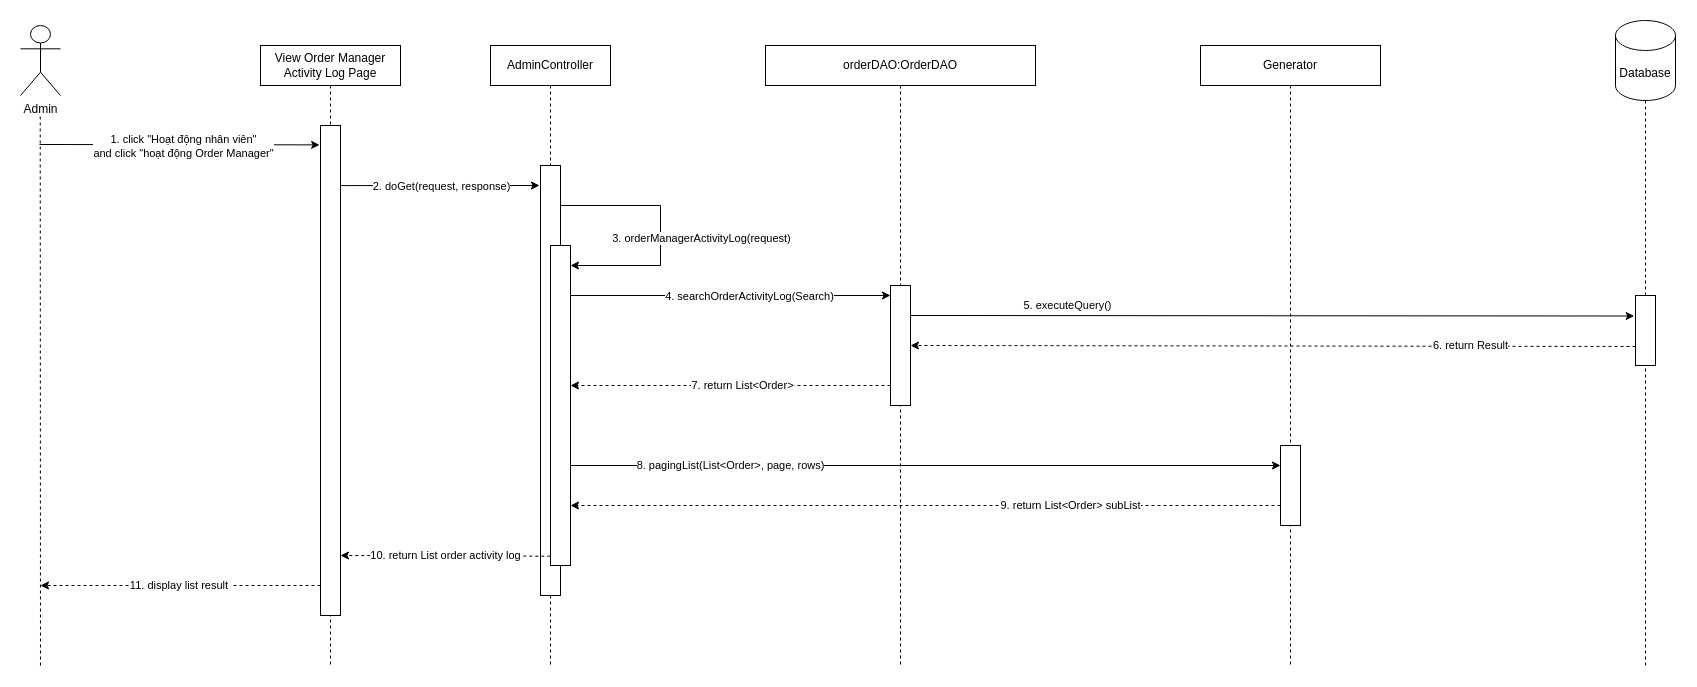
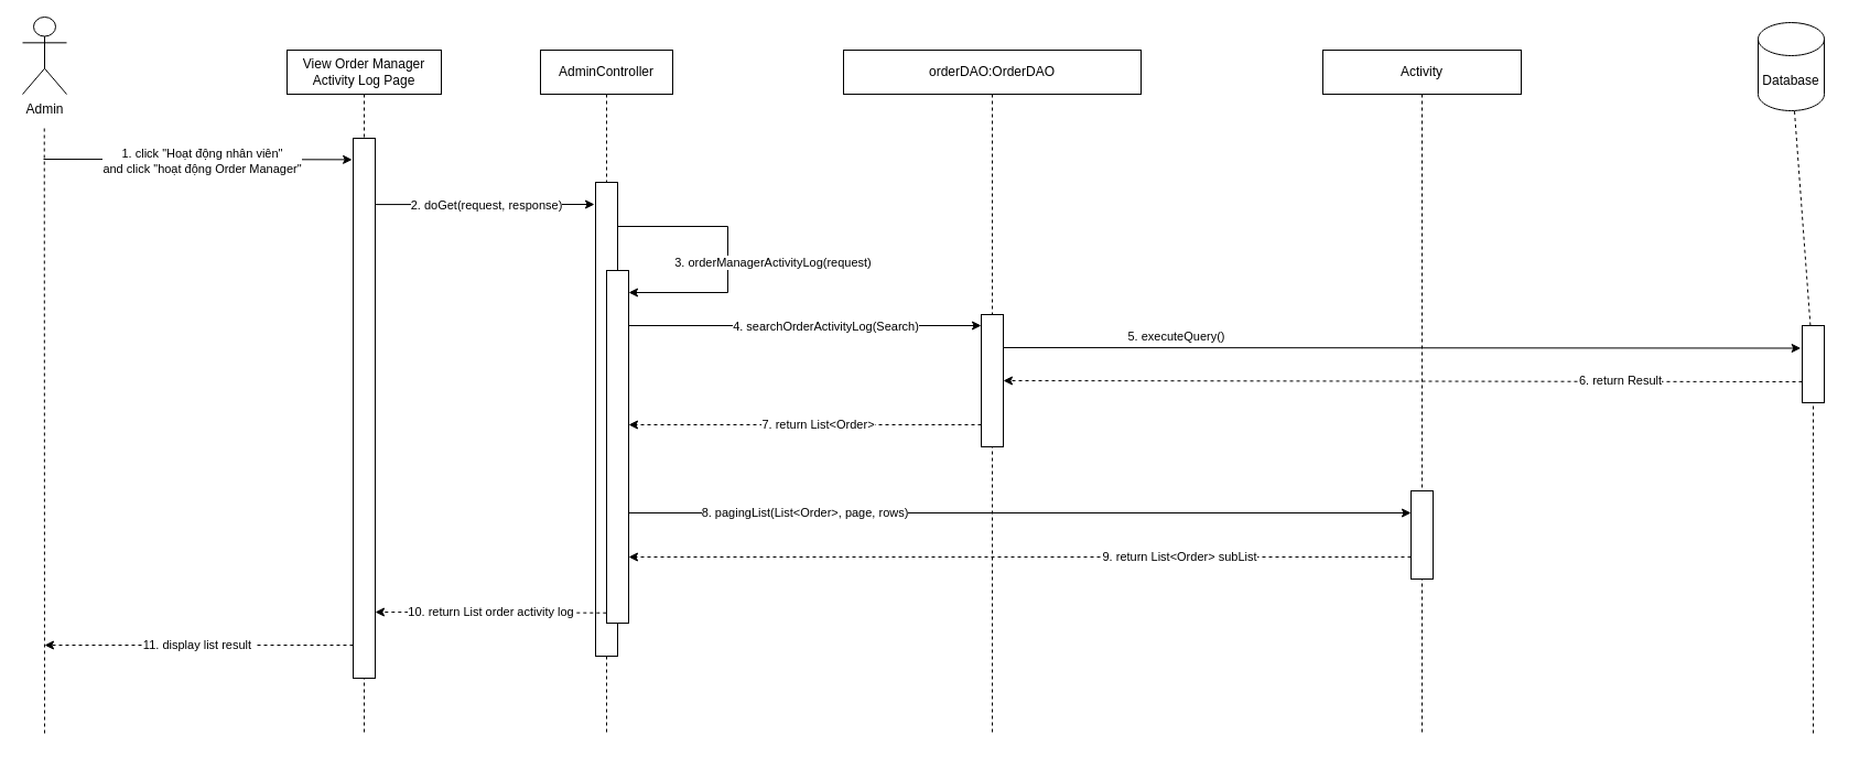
- <mxCell id="5" value="Admin" style="shape=umlActor;verticalLabelPosition=bottom;verticalAlign=top;html=1;" parent="1" vertex="1"><mxGeometry x="20" y="25" width="40" height="70" as="geometry" /></mxCell>
+ <mxCell id="5" value="Admin" style="shape=umlActor;verticalLabelPosition=bottom;verticalAlign=top;html=1;" parent="1" vertex="1"><mxGeometry x="20" y="15" width="40" height="70" as="geometry" /></mxCell>
- <mxCell id="4" value="Database" style="shape=cylinder3;whiteSpace=wrap;html=1;boundedLbl=1;backgroundOutline=1;size=15;" parent="1" vertex="1"><mxGeometry x="1615" y="20" width="60" height="80" as="geometry" /></mxCell>
+ <mxCell id="4" value="Database" style="shape=cylinder3;whiteSpace=wrap;html=1;boundedLbl=1;backgroundOutline=1;size=15;" parent="1" vertex="1"><mxGeometry x="1595" y="20" width="60" height="80" as="geometry" /></mxCell>
- <mxCell id="8" value="Generator" style="shape=umlLifeline;perimeter=lifelinePerimeter;whiteSpace=wrap;html=1;container=1;dropTarget=0;collapsible=0;recursiveResize=0;outlineConnect=0;portConstraint=eastwest;newEdgeStyle={&quot;curved&quot;:0,&quot;rounded&quot;:0};" parent="1" vertex="1"><mxGeometry x="1200" y="45" width="180" height="620" as="geometry" /></mxCell>
+ <mxCell id="8" value="Activity" style="shape=umlLifeline;perimeter=lifelinePerimeter;whiteSpace=wrap;html=1;container=1;dropTarget=0;collapsible=0;recursiveResize=0;outlineConnect=0;portConstraint=eastwest;newEdgeStyle={&quot;curved&quot;:0,&quot;rounded&quot;:0};" parent="1" vertex="1"><mxGeometry x="1200" y="45" width="180" height="620" as="geometry" /></mxCell>
